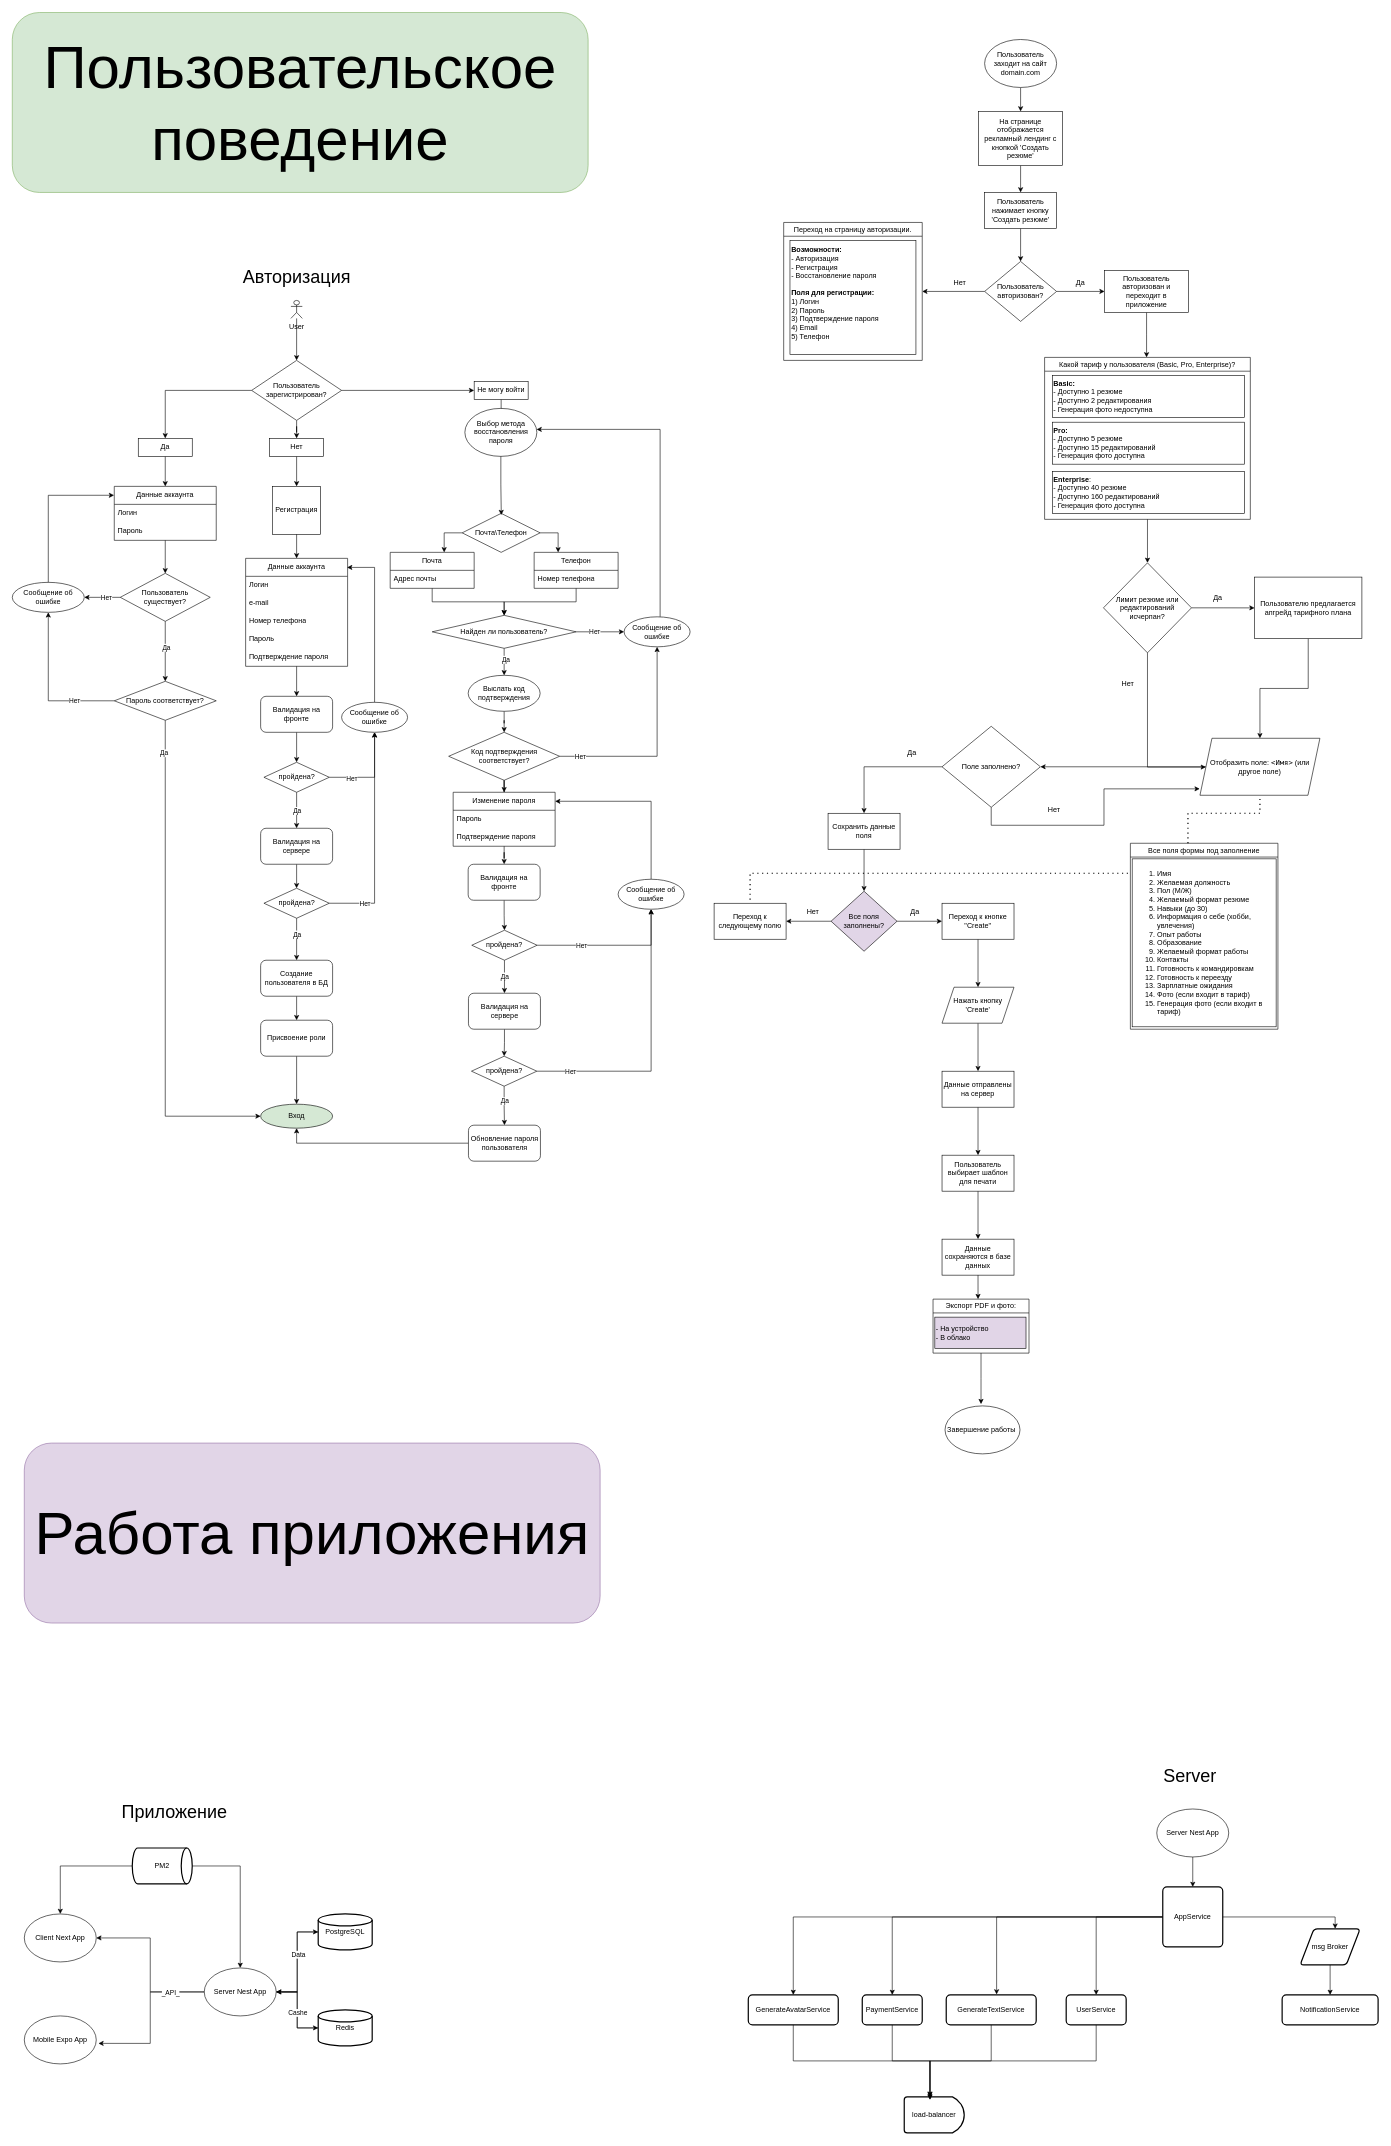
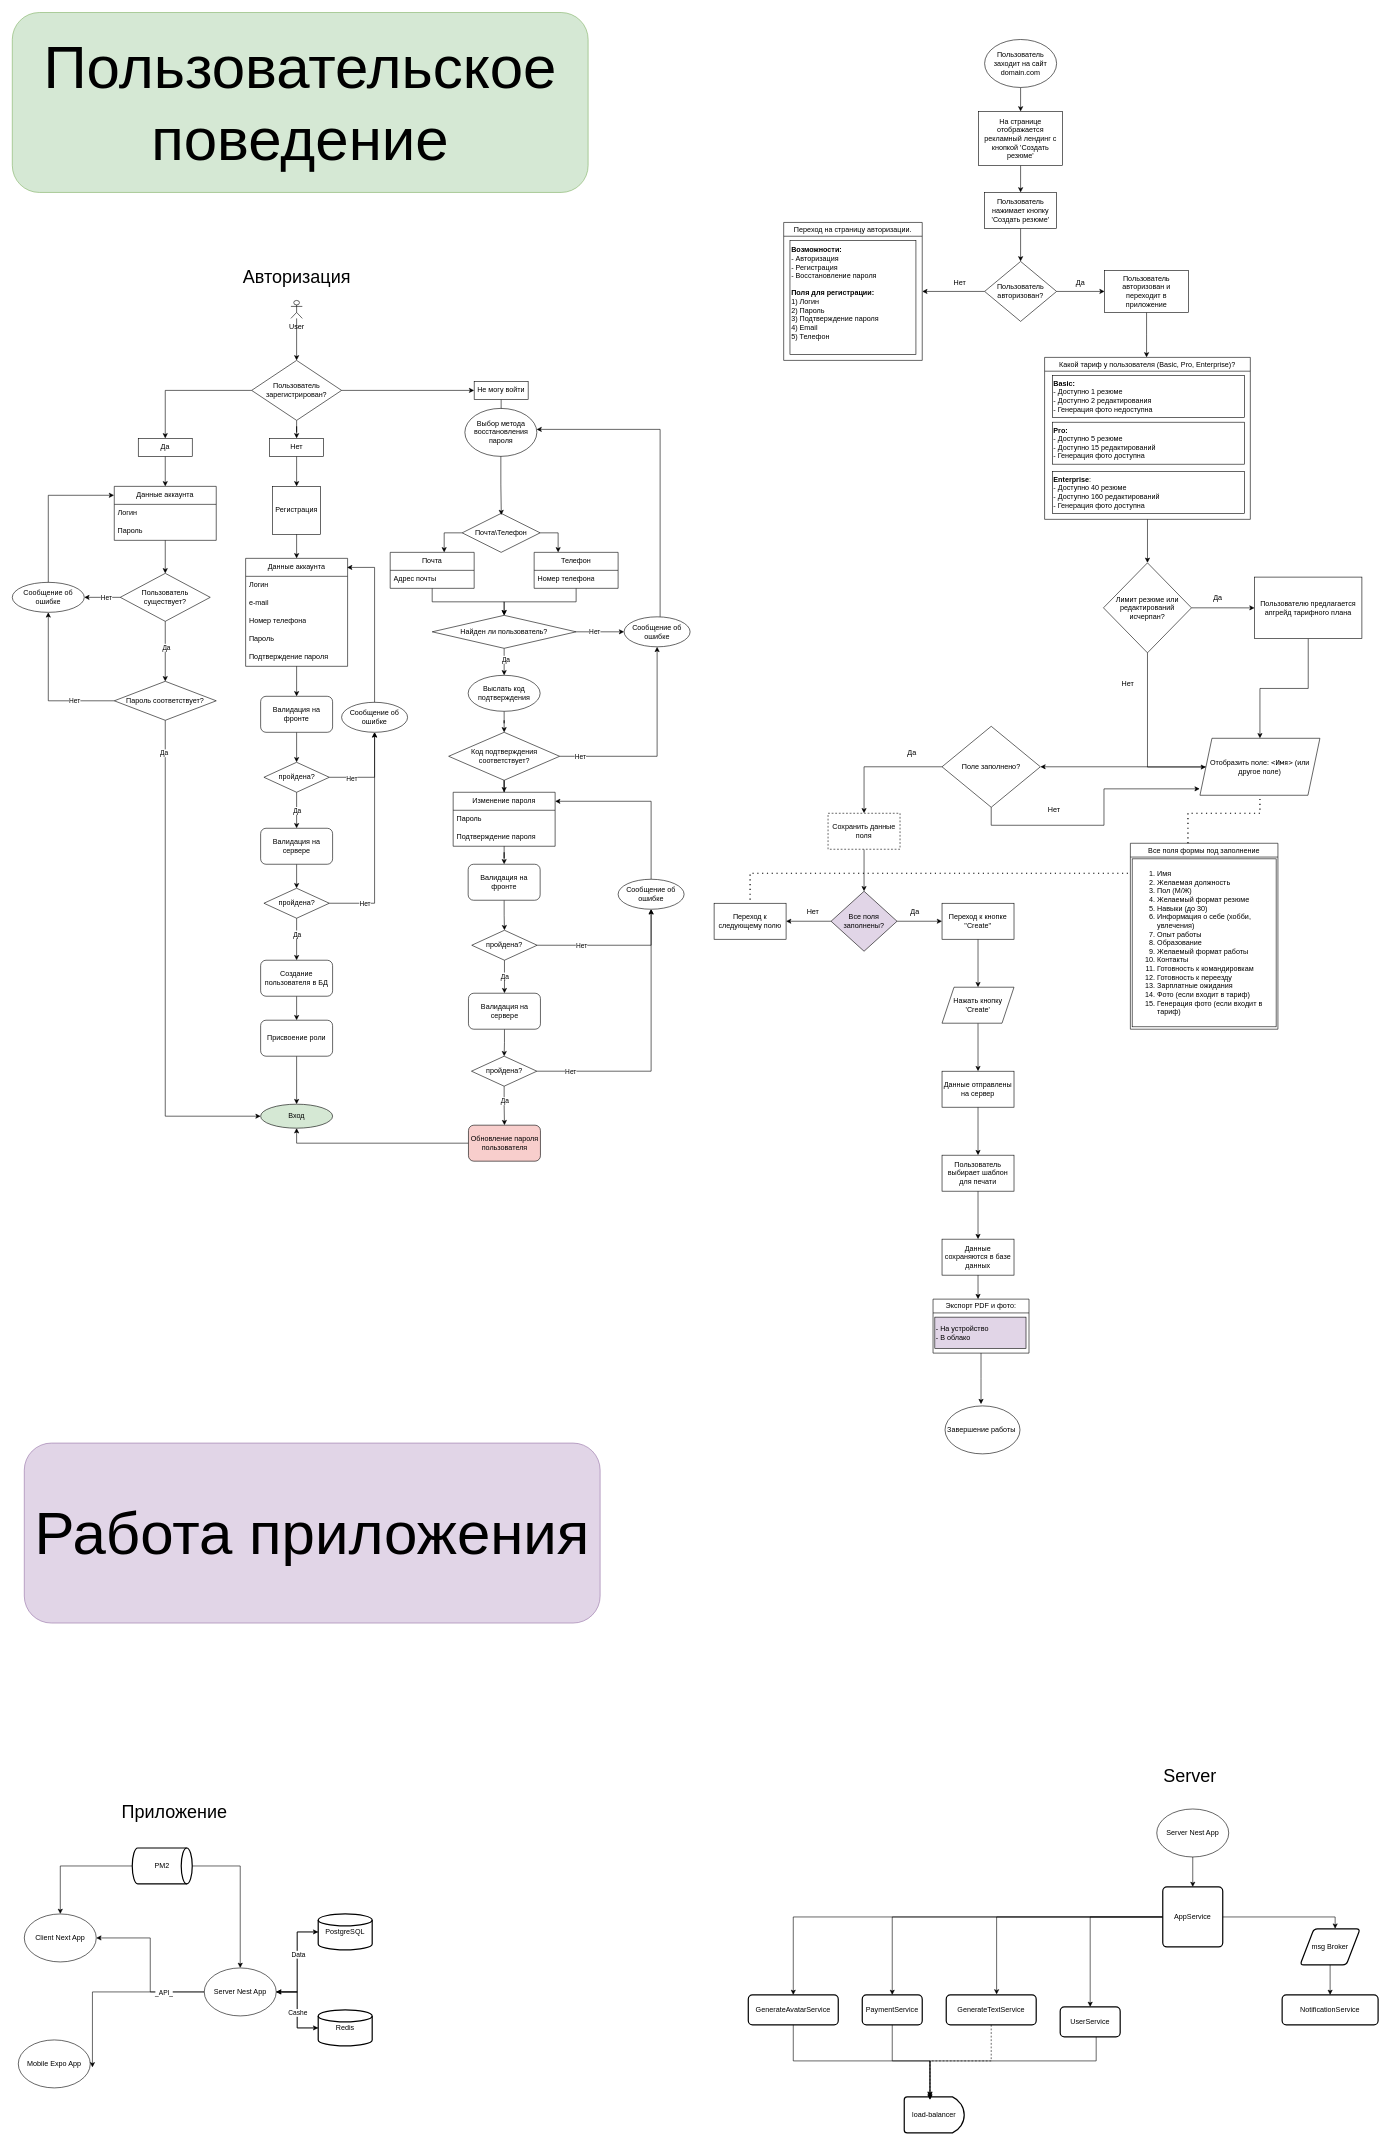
- <mxCell id="185" value="Сохранить данные поля" style="whiteSpace=wrap;html=1;" parent="1" vertex="1"><mxGeometry x="1380" y="1355" width="120" height="60" as="geometry" /></mxCell>
+ <mxCell id="185" value="Сохранить данные поля" style="whiteSpace=wrap;html=1;dashed=1;" parent="1" vertex="1"><mxGeometry x="1380" y="1355" width="120" height="60" as="geometry" /></mxCell>
- <mxCell id="143" value="Обновление пароля пользователя" style="rounded=1;whiteSpace=wrap;html=1;" parent="1" vertex="1"><mxGeometry x="780.5" y="1875" width="120" height="60" as="geometry" /></mxCell>
+ <mxCell id="143" value="Обновление пароля пользователя" style="rounded=1;whiteSpace=wrap;html=1;fillColor=#f8cecc;" parent="1" vertex="1"><mxGeometry x="780.5" y="1875" width="120" height="60" as="geometry" /></mxCell>
- <mxCell id="72" value="UserService" style="rounded=1;whiteSpace=wrap;html=1;absoluteArcSize=1;arcSize=14;strokeWidth=2;" parent="1" vertex="1"><mxGeometry x="1777" y="3325" width="100" height="50" as="geometry" /></mxCell>
+ <mxCell id="72" value="UserService" style="rounded=1;whiteSpace=wrap;html=1;absoluteArcSize=1;arcSize=14;strokeWidth=2;" parent="1" vertex="1"><mxGeometry x="1767" y="3345" width="100" height="50" as="geometry" /></mxCell>
- <mxCell id="47" value="Mobile Expo App" style="ellipse;whiteSpace=wrap;html=1;" parent="1" vertex="1"><mxGeometry x="40" y="3360" width="120" height="80" as="geometry" /></mxCell>
+ <mxCell id="47" value="Mobile Expo App" style="ellipse;whiteSpace=wrap;html=1;" parent="1" vertex="1"><mxGeometry x="30" y="3400" width="120" height="80" as="geometry" /></mxCell>
- <mxCell id="79" style="edgeStyle=orthogonalEdgeStyle;rounded=0;orthogonalLoop=1;jettySize=auto;html=1;entryX=0.429;entryY=0.082;entryDx=0;entryDy=0;entryPerimeter=0;" parent="1" source="73" target="76" edge="1"><mxGeometry relative="1" as="geometry" /></mxCell>
+ <mxCell id="79" style="edgeStyle=orthogonalEdgeStyle;rounded=0;orthogonalLoop=1;jettySize=auto;html=1;entryX=0.429;entryY=0.082;entryDx=0;entryDy=0;entryPerimeter=0;dashed=1;" parent="1" source="73" target="76" edge="1"><mxGeometry relative="1" as="geometry" /></mxCell>
